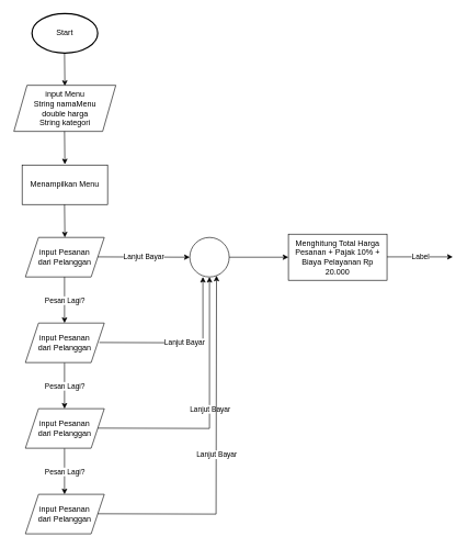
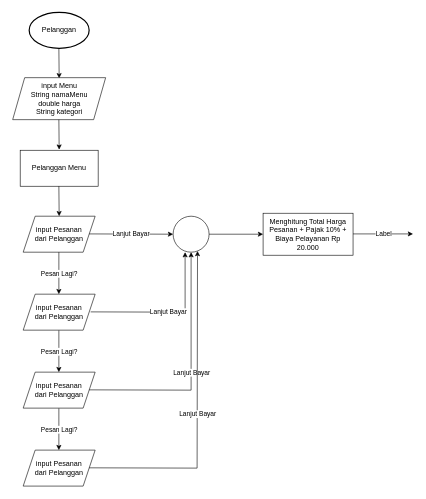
- <mxCell id="2" value="Start" style="strokeWidth=2;html=1;shape=mxgraph.flowchart.start_1;whiteSpace=wrap;" parent="1" vertex="1"><mxGeometry x="48" y="20" width="100" height="60" as="geometry" /></mxCell>
+ <mxCell id="2" value="Pelanggan" style="strokeWidth=2;html=1;shape=mxgraph.flowchart.start_1;whiteSpace=wrap;" parent="1" vertex="1"><mxGeometry x="48" y="20" width="100" height="60" as="geometry" /></mxCell>
- <mxCell id="6" value="Menampilkan Menu" style="rounded=0;whiteSpace=wrap;html=1;" vertex="1" parent="1"><mxGeometry x="33" y="250" width="130" height="60" as="geometry" /></mxCell>
+ <mxCell id="6" value="Pelanggan Menu" style="rounded=0;whiteSpace=wrap;html=1;" vertex="1" parent="1"><mxGeometry x="33" y="250" width="130" height="60" as="geometry" /></mxCell>
